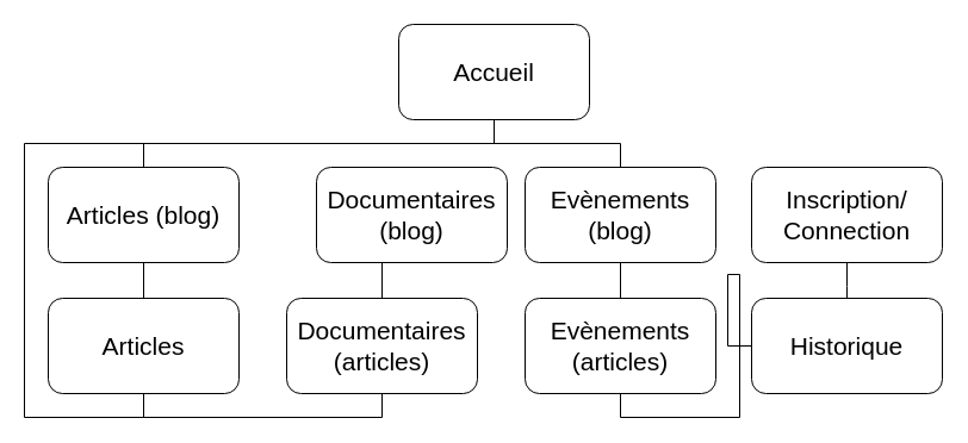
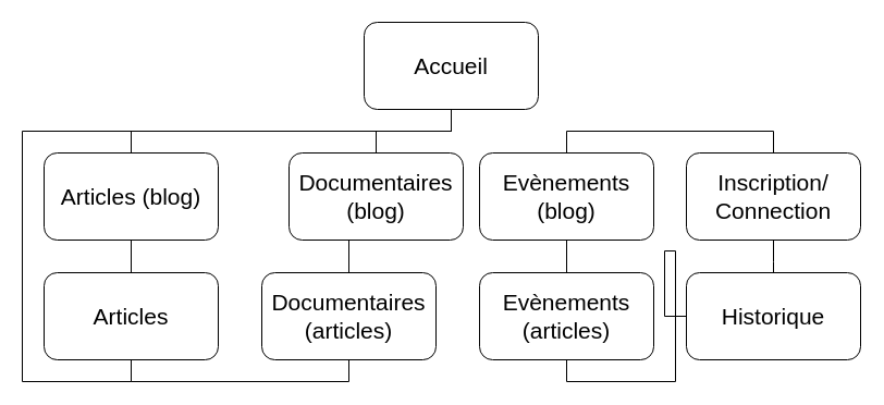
- <mxCell id="4" style="edgeStyle=orthogonalEdgeStyle;rounded=0;orthogonalLoop=1;jettySize=auto;html=1;exitX=0.5;exitY=1;exitDx=0;exitDy=0;endArrow=none;endFill=0;" parent="1" source="6" target="12" edge="1"><mxGeometry relative="1" as="geometry" /></mxCell>
+ <mxCell id="3" style="edgeStyle=orthogonalEdgeStyle;rounded=0;orthogonalLoop=1;jettySize=auto;html=1;exitX=0.5;exitY=0;exitDx=0;exitDy=0;entryX=0.5;entryY=0;entryDx=0;entryDy=0;endArrow=none;endFill=0;" parent="1" source="13" target="12" edge="1"><mxGeometry relative="1" as="geometry" /></mxCell>
+ <mxCell id="2" style="edgeStyle=orthogonalEdgeStyle;rounded=0;orthogonalLoop=1;jettySize=auto;html=1;exitX=0.5;exitY=1;exitDx=0;exitDy=0;endArrow=none;endFill=0;" parent="1" source="6" target="10" edge="1"><mxGeometry relative="1" as="geometry" /></mxCell>
